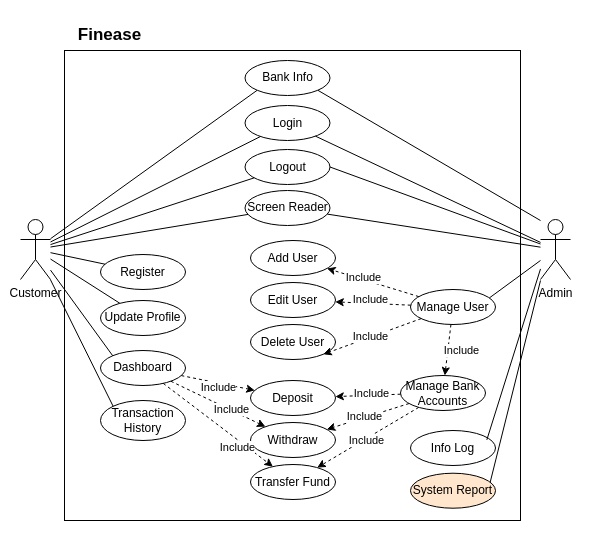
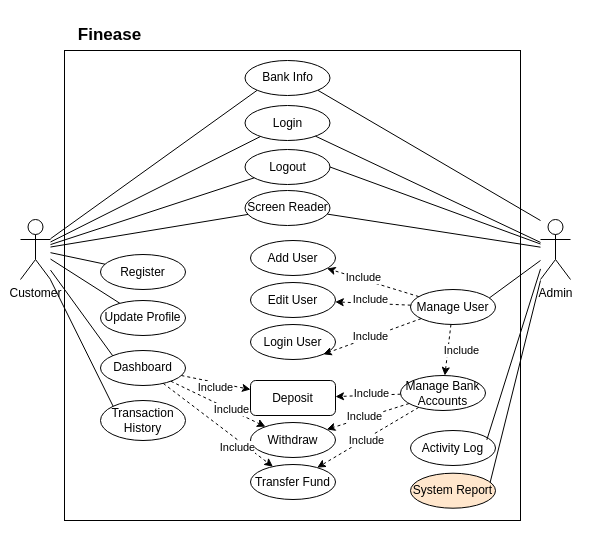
- <mxCell id="52" value="Delete User" style="ellipse;whiteSpace=wrap;html=1;" parent="1" vertex="1"><mxGeometry x="250" y="324.003" width="85" height="35" as="geometry" /></mxCell>
+ <mxCell id="52" value="Login User" style="ellipse;whiteSpace=wrap;html=1;" parent="1" vertex="1"><mxGeometry x="250" y="324.003" width="85" height="35" as="geometry" /></mxCell>
- <mxCell id="6" value="Deposit" style="ellipse;whiteSpace=wrap;html=1;" parent="1" vertex="1"><mxGeometry x="250.004" y="380" width="85" height="35" as="geometry" /></mxCell>
+ <mxCell id="6" value="Deposit" style="whiteSpace=wrap;html=1;rounded=1;" parent="1" vertex="1"><mxGeometry x="250.004" y="380" width="85" height="35" as="geometry" /></mxCell>
- <mxCell id="33" value="Info Log" style="ellipse;whiteSpace=wrap;html=1;" parent="1" vertex="1"><mxGeometry x="410" y="430" width="85" height="35" as="geometry" /></mxCell>
+ <mxCell id="33" value="Activity Log" style="ellipse;whiteSpace=wrap;html=1;" parent="1" vertex="1"><mxGeometry x="410" y="430" width="85" height="35" as="geometry" /></mxCell>
